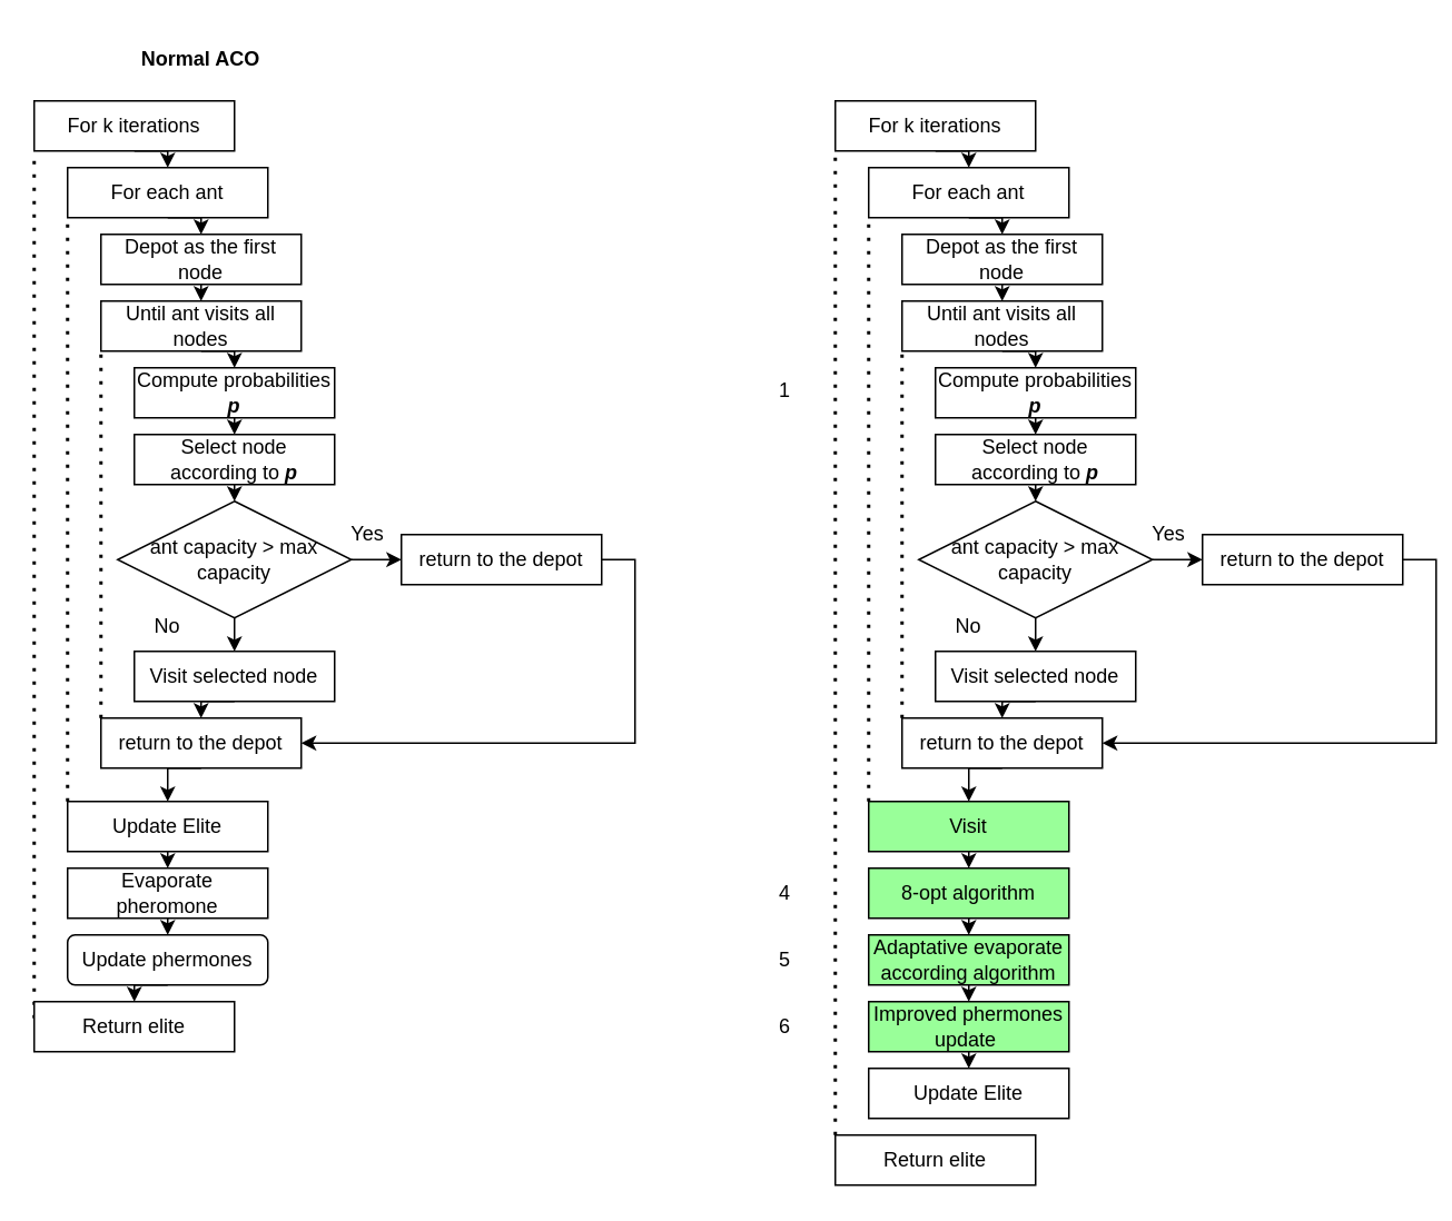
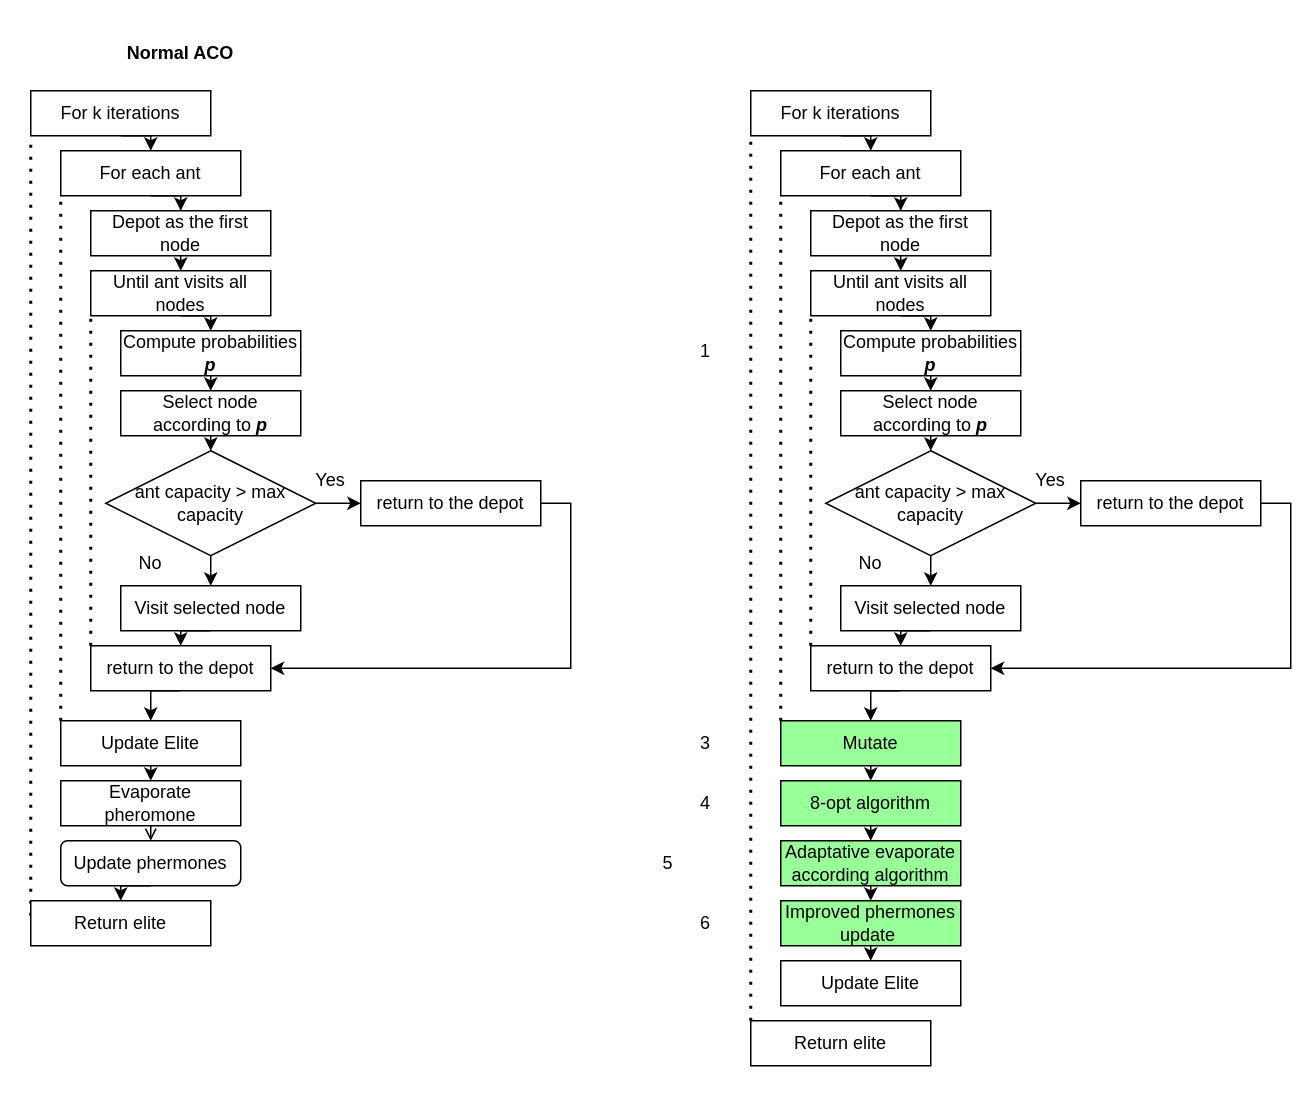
+ <mxCell id="74" value="3" style="text;html=1;strokeColor=none;fillColor=none;align=center;verticalAlign=middle;whiteSpace=wrap;rounded=0;" vertex="1" parent="1"><mxGeometry x="440" y="480" width="60" height="30" as="geometry" /></mxCell>
- <mxCell id="70" value="Visit" style="whiteSpace=wrap;html=1;fillColor=#99FF99;" vertex="1" parent="1"><mxGeometry x="520" y="480" width="120" height="30" as="geometry" /></mxCell>
+ <mxCell id="70" value="Mutate" style="whiteSpace=wrap;html=1;fillColor=#99FF99;" vertex="1" parent="1"><mxGeometry x="520" y="480" width="120" height="30" as="geometry" /></mxCell>
- <mxCell id="28" style="edgeStyle=orthogonalEdgeStyle;rounded=0;orthogonalLoop=1;jettySize=auto;html=1;exitX=0.5;exitY=1;exitDx=0;exitDy=0;entryX=0.5;entryY=0;entryDx=0;entryDy=0;" edge="1" parent="1" source="29" target="31"><mxGeometry relative="1" as="geometry" /></mxCell>
+ <mxCell id="28" style="edgeStyle=orthogonalEdgeStyle;rounded=0;orthogonalLoop=1;jettySize=auto;html=1;exitX=0.5;exitY=1;exitDx=0;exitDy=0;entryX=0.5;entryY=0;entryDx=0;entryDy=0;endArrow=open;" edge="1" parent="1" source="29" target="31"><mxGeometry relative="1" as="geometry" /></mxCell>
- <mxCell id="76" value="5" style="text;html=1;strokeColor=none;fillColor=none;align=center;verticalAlign=middle;whiteSpace=wrap;rounded=0;" vertex="1" parent="1"><mxGeometry x="440" y="560" width="60" height="30" as="geometry" /></mxCell>
+ <mxCell id="76" value="5" style="text;html=1;strokeColor=none;fillColor=none;align=center;verticalAlign=middle;whiteSpace=wrap;rounded=0;" vertex="1" parent="1"><mxGeometry x="415" y="560" width="60" height="30" as="geometry" /></mxCell>
